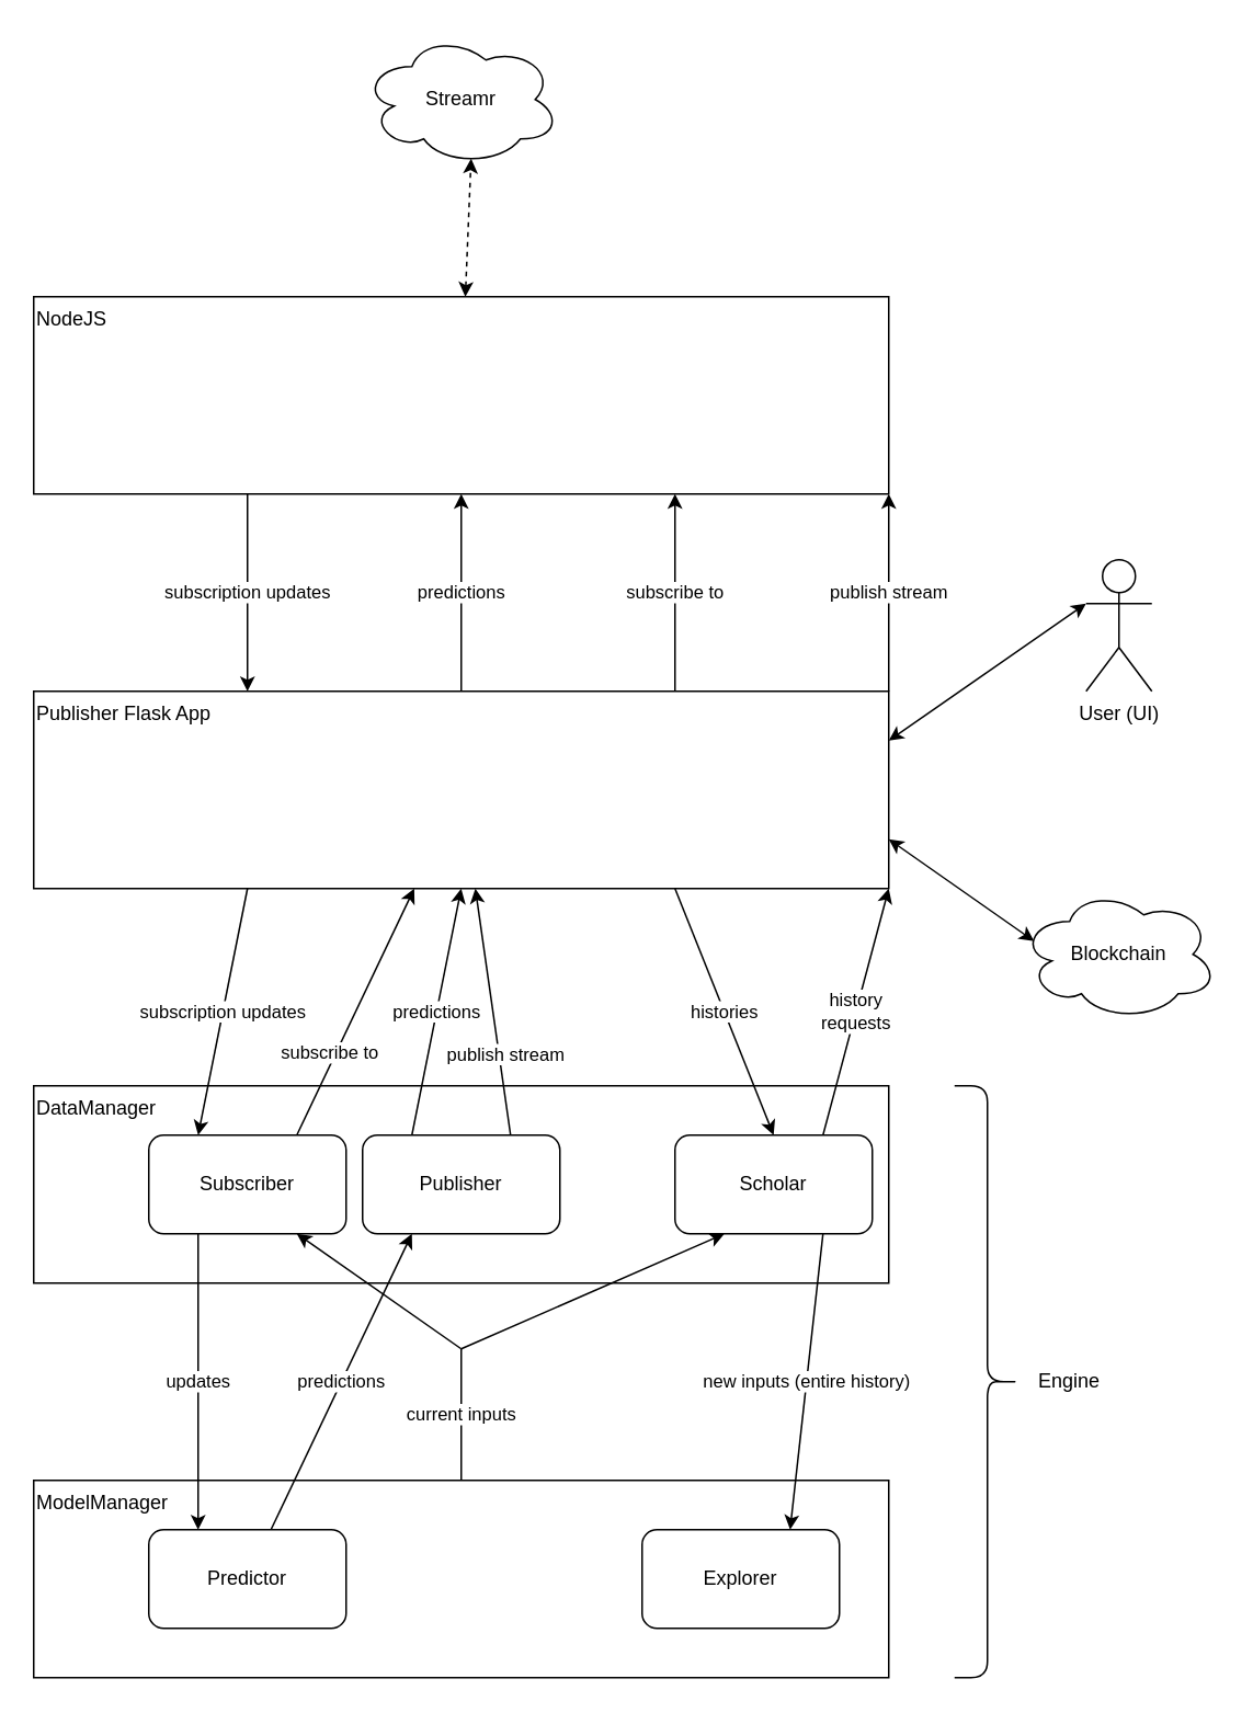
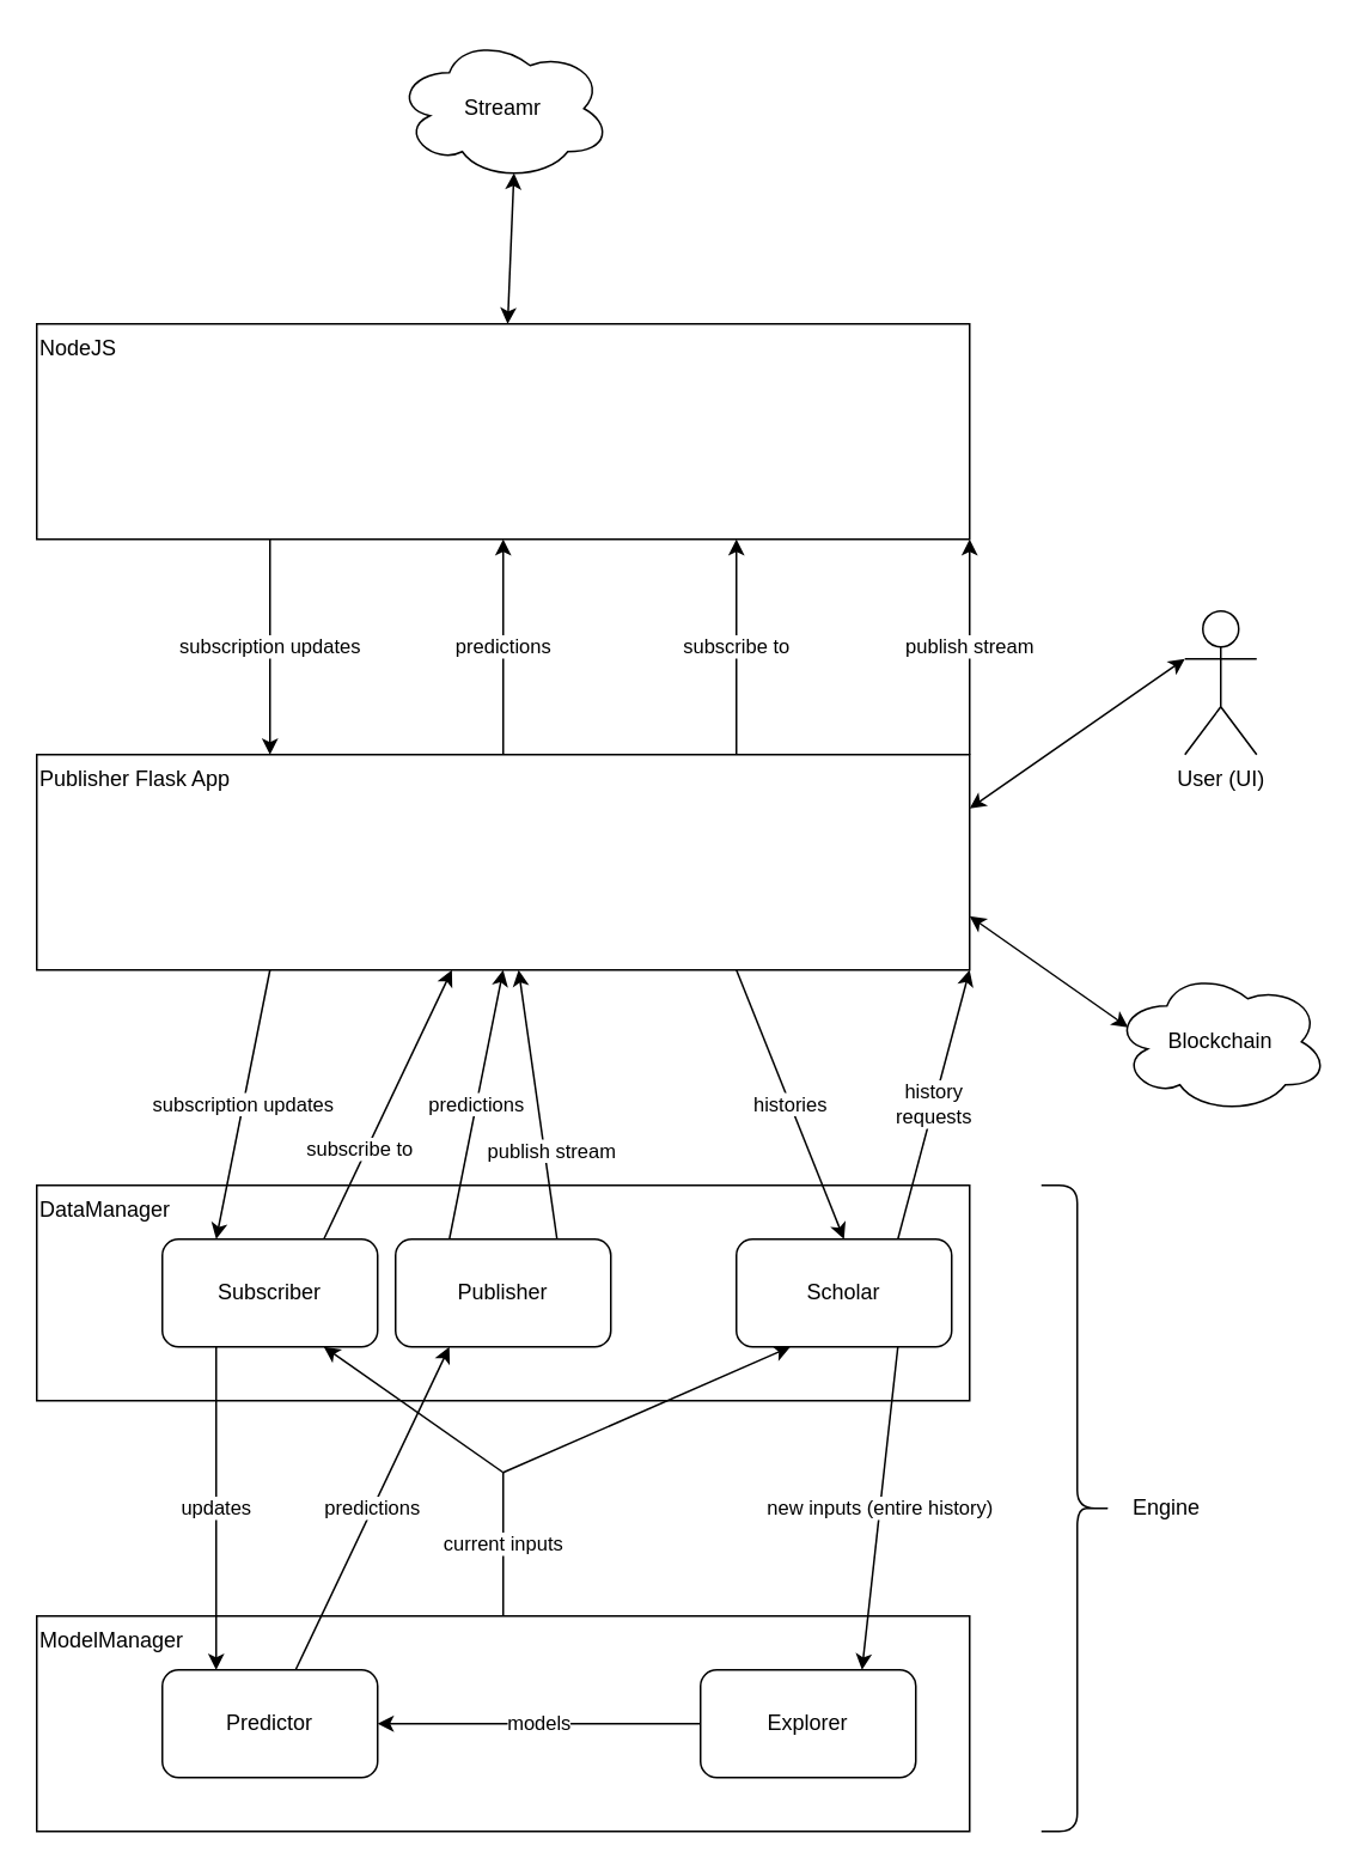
- <mxCell id="29" style="edgeStyle=none;html=1;startArrow=classic;startFill=1;endArrow=classic;endFill=1;entryX=0.55;entryY=0.95;entryDx=0;entryDy=0;entryPerimeter=0;dashed=1;" edge="1" parent="1" source="30" target="32"><mxGeometry relative="1" as="geometry"><mxPoint x="300" y="130" as="targetPoint" /></mxGeometry></mxCell>
+ <mxCell id="29" style="edgeStyle=none;html=1;startArrow=classic;startFill=1;endArrow=classic;endFill=1;entryX=0.55;entryY=0.95;entryDx=0;entryDy=0;entryPerimeter=0;" edge="1" parent="1" source="30" target="32"><mxGeometry relative="1" as="geometry"><mxPoint x="300" y="130" as="targetPoint" /></mxGeometry></mxCell>
+ <mxCell id="15" value="models" style="edgeStyle=none;html=1;" edge="1" parent="1" source="16" target="14"><mxGeometry relative="1" as="geometry" /></mxCell>
